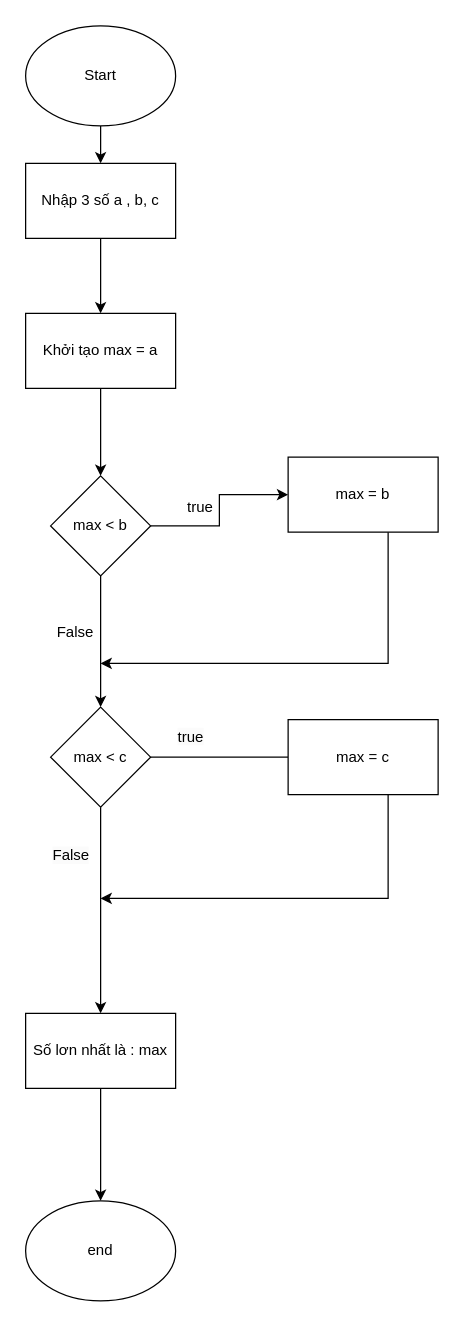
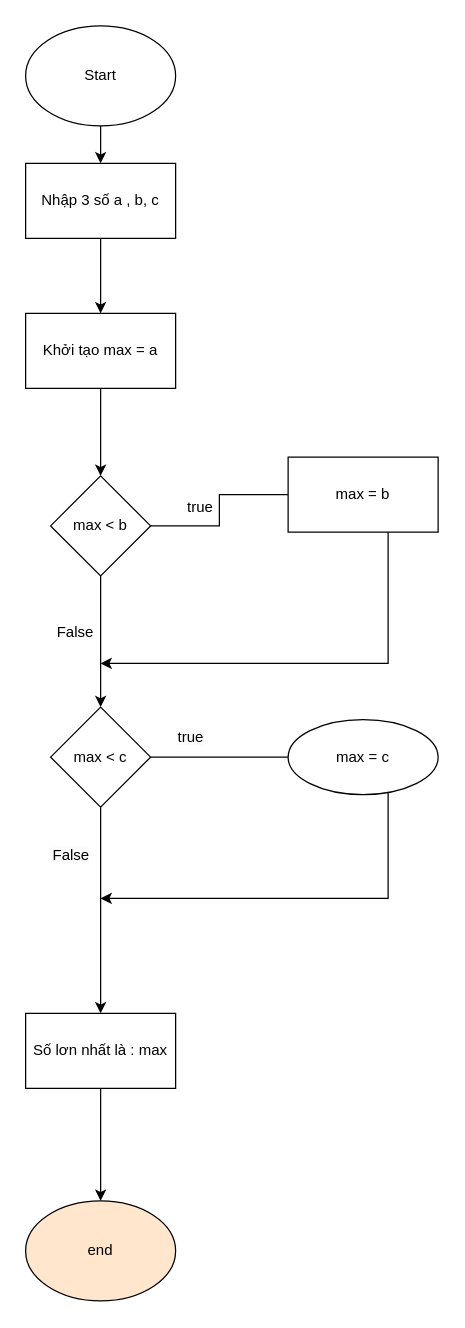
- <mxCell id="8" value="" style="edgeStyle=orthogonalEdgeStyle;rounded=0;orthogonalLoop=1;jettySize=auto;html=1;" parent="1" source="10" target="12" edge="1"><mxGeometry relative="1" as="geometry" /></mxCell>
+ <mxCell id="8" value="" style="edgeStyle=orthogonalEdgeStyle;rounded=0;orthogonalLoop=1;jettySize=auto;html=1;endArrow=none;" parent="1" source="10" target="12" edge="1"><mxGeometry relative="1" as="geometry" /></mxCell>
- <mxCell id="17" value="max = c" style="whiteSpace=wrap;html=1;" parent="1" vertex="1"><mxGeometry x="230" y="575" width="120" height="60" as="geometry" /></mxCell>
+ <mxCell id="17" value="max = c" style="ellipse;whiteSpace=wrap;html=1;" parent="1" vertex="1"><mxGeometry x="230" y="575" width="120" height="60" as="geometry" /></mxCell>
- <mxCell id="22" value="end" style="ellipse;whiteSpace=wrap;html=1;" parent="1" vertex="1"><mxGeometry x="20" y="960" width="120" height="80" as="geometry" /></mxCell>
+ <mxCell id="22" value="end" style="ellipse;whiteSpace=wrap;html=1;fillColor=#ffe6cc;" parent="1" vertex="1"><mxGeometry x="20" y="960" width="120" height="80" as="geometry" /></mxCell>
